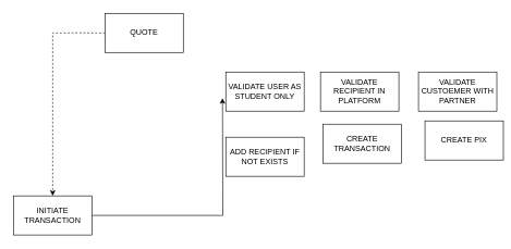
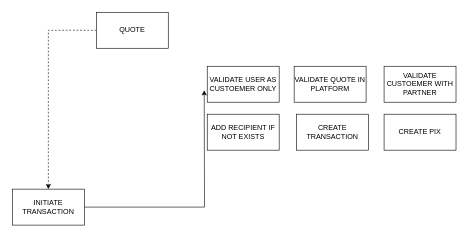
- <mxCell id="8" value="VALIDATE USER AS STUDENT ONLY" style="rounded=0;whiteSpace=wrap;html=1;" vertex="1" parent="1"><mxGeometry x="345" y="110" width="120" height="60" as="geometry" /></mxCell>
+ <mxCell id="8" value="VALIDATE USER AS CUSTOEMER ONLY" style="rounded=0;whiteSpace=wrap;html=1;" vertex="1" parent="1"><mxGeometry x="345" y="110" width="120" height="60" as="geometry" /></mxCell>
- <mxCell id="6" value="VALIDATE RECIPIENT IN PLATFORM" style="rounded=0;whiteSpace=wrap;html=1;" vertex="1" parent="1"><mxGeometry x="490" y="110" width="120" height="60" as="geometry" /></mxCell>
+ <mxCell id="6" value="VALIDATE QUOTE IN PLATFORM" style="rounded=0;whiteSpace=wrap;html=1;" vertex="1" parent="1"><mxGeometry x="490" y="110" width="120" height="60" as="geometry" /></mxCell>
- <mxCell id="11" value="CREATE PIX" style="rounded=0;whiteSpace=wrap;html=1;" vertex="1" parent="1"><mxGeometry x="650" y="185" width="120" height="60" as="geometry" /></mxCell>
+ <mxCell id="11" value="CREATE PIX" style="rounded=0;whiteSpace=wrap;html=1;" vertex="1" parent="1"><mxGeometry x="640" y="190" width="120" height="60" as="geometry" /></mxCell>
- <mxCell id="9" value="ADD RECIPIENT IF NOT EXISTS" style="rounded=0;whiteSpace=wrap;html=1;" vertex="1" parent="1"><mxGeometry x="345" y="210" width="120" height="60" as="geometry" /></mxCell>
+ <mxCell id="9" value="ADD RECIPIENT IF NOT EXISTS" style="rounded=0;whiteSpace=wrap;html=1;" vertex="1" parent="1"><mxGeometry x="345" y="190" width="120" height="60" as="geometry" /></mxCell>
- <mxCell id="3" value="INITIATE TRANSACTION" style="rounded=0;whiteSpace=wrap;html=1;" vertex="1" parent="1"><mxGeometry x="20" y="300" width="120" height="60" as="geometry" /></mxCell>
+ <mxCell id="3" value="INITIATE TRANSACTION" style="rounded=0;whiteSpace=wrap;html=1;" vertex="1" parent="1"><mxGeometry x="20" y="315" width="120" height="60" as="geometry" /></mxCell>
